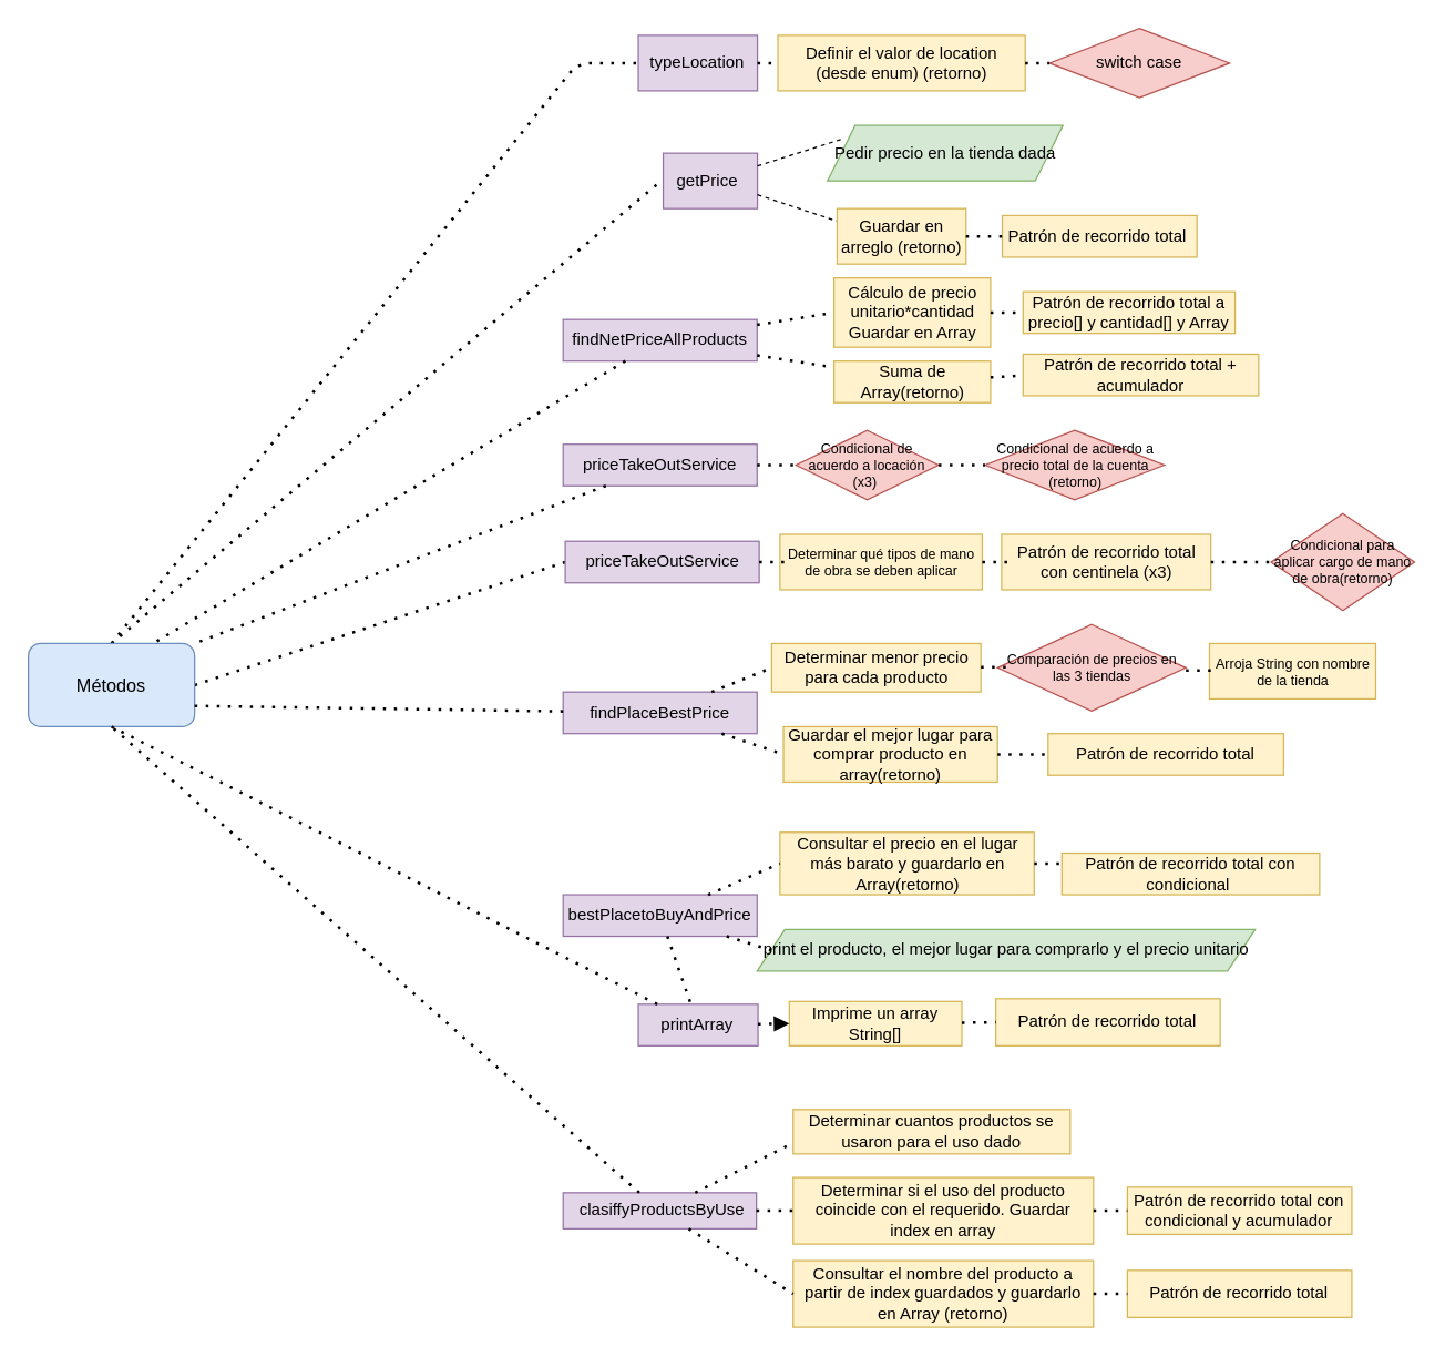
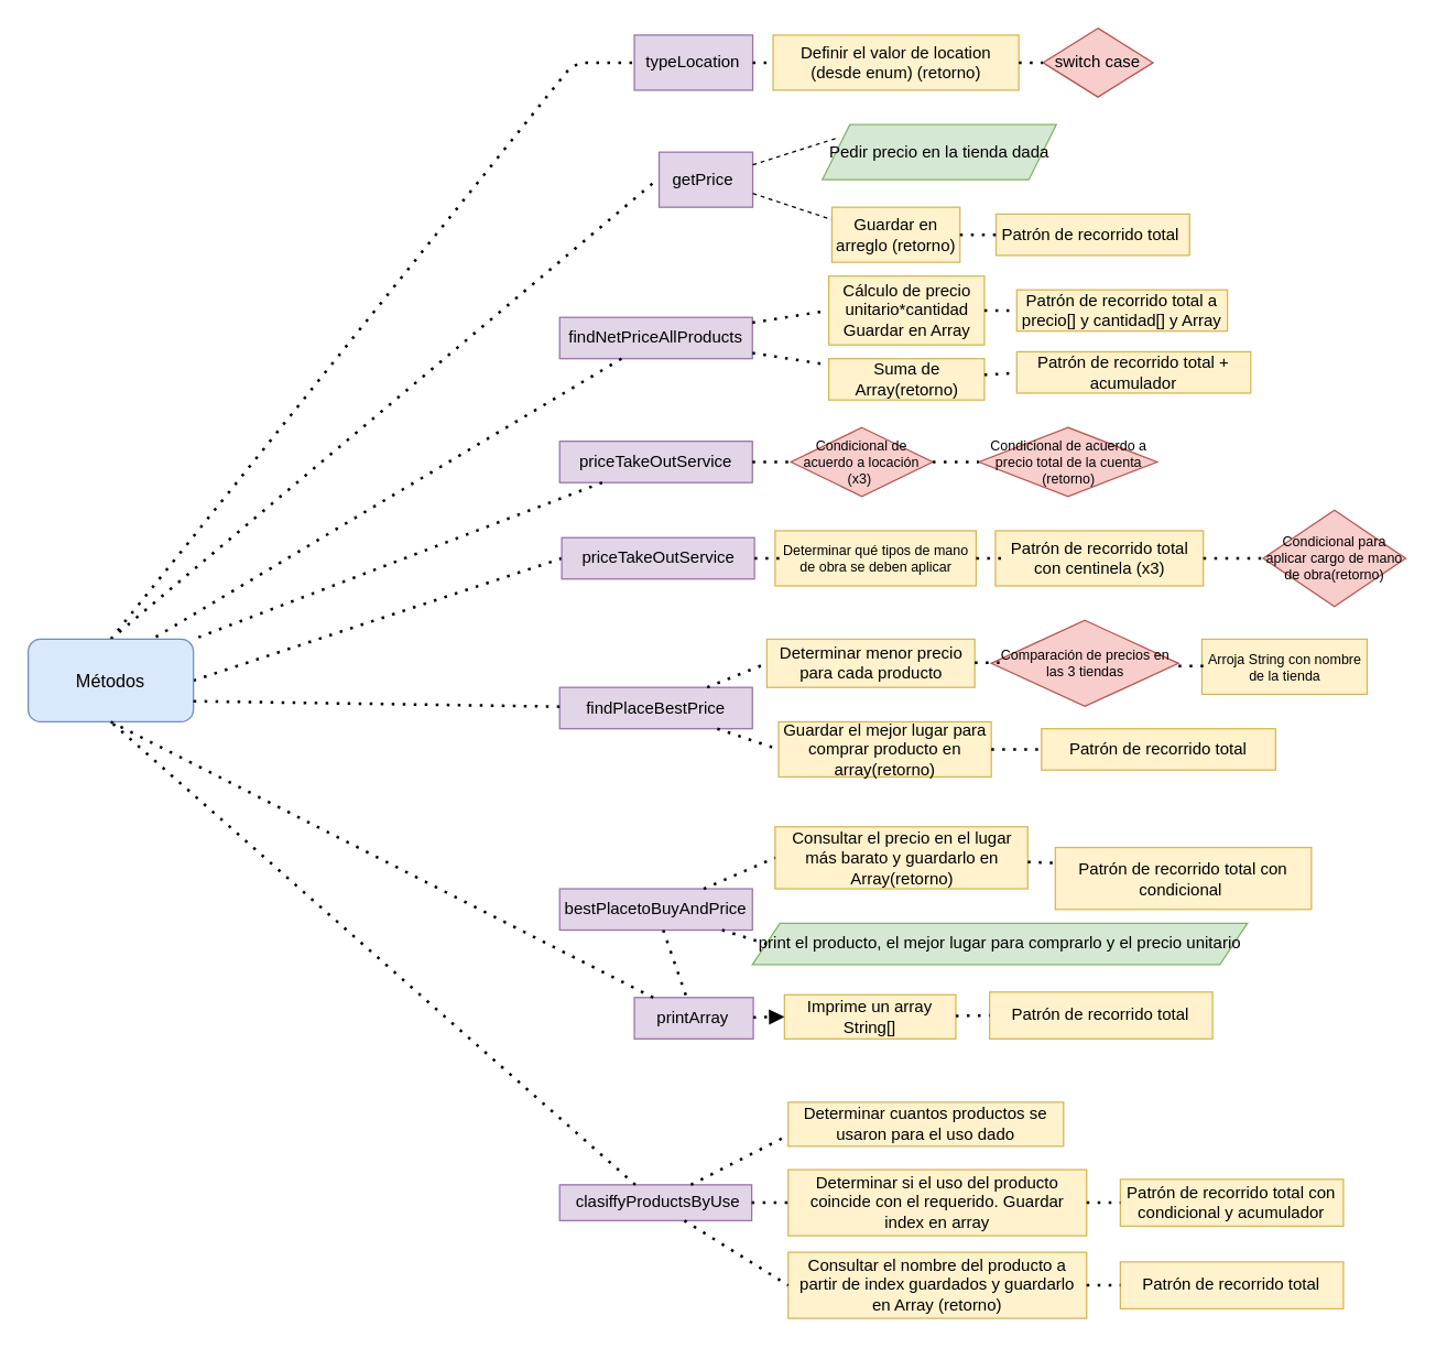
- <mxCell id="68" value="switch case" style="rhombus;whiteSpace=wrap;html=1;rounded=0;fontSize=12;fillColor=#f8cecc;strokeColor=#b85450;" parent="1" vertex="1"><mxGeometry x="757" y="20" width="130" height="50" as="geometry" /></mxCell>
+ <mxCell id="68" value="switch case" style="rhombus;whiteSpace=wrap;html=1;rounded=0;fontSize=12;fillColor=#f8cecc;strokeColor=#b85450;" parent="1" vertex="1"><mxGeometry x="757" y="20" width="80" height="50" as="geometry" /></mxCell>
- <mxCell id="47" value="Patrón de recorrido total con condicional&amp;nbsp;" style="rounded=0;whiteSpace=wrap;html=1;fontSize=12;fillColor=#fff2cc;strokeColor=#d6b656;" parent="1" vertex="1"><mxGeometry x="766" y="615" width="186" height="30" as="geometry" /></mxCell>
+ <mxCell id="47" value="Patrón de recorrido total con condicional&amp;nbsp;" style="rounded=0;whiteSpace=wrap;html=1;fontSize=12;fillColor=#fff2cc;strokeColor=#d6b656;" parent="1" vertex="1"><mxGeometry x="766" y="615" width="186" height="45" as="geometry" /></mxCell>
